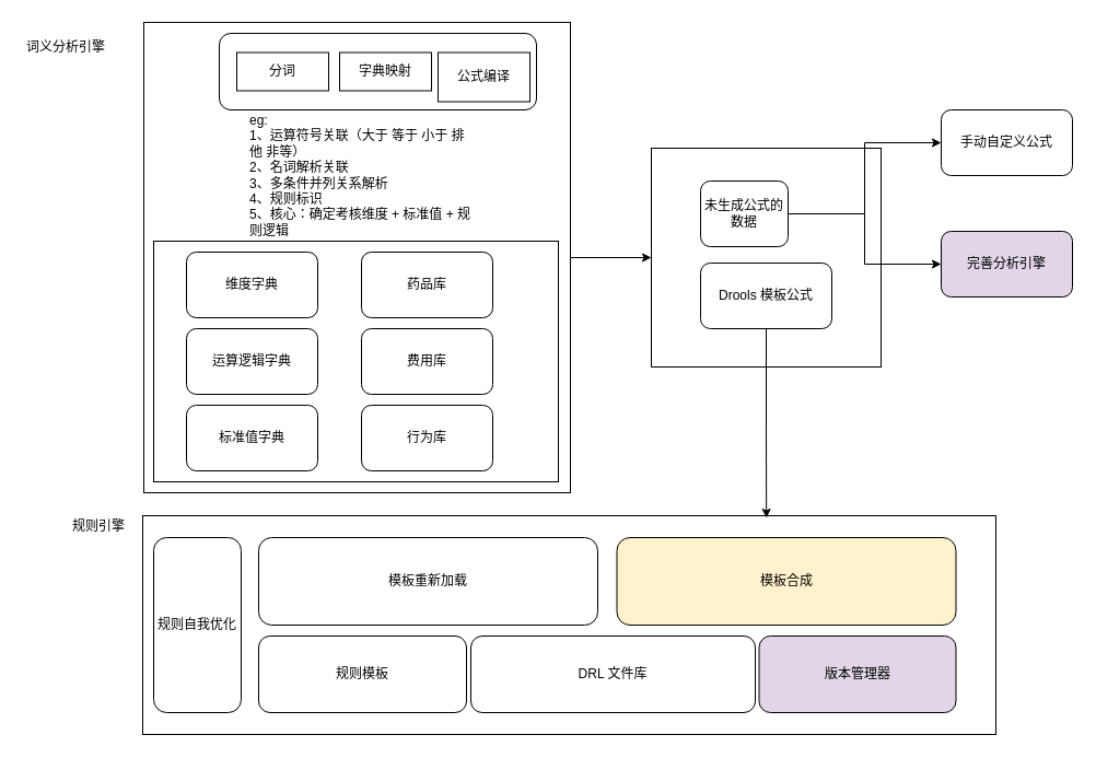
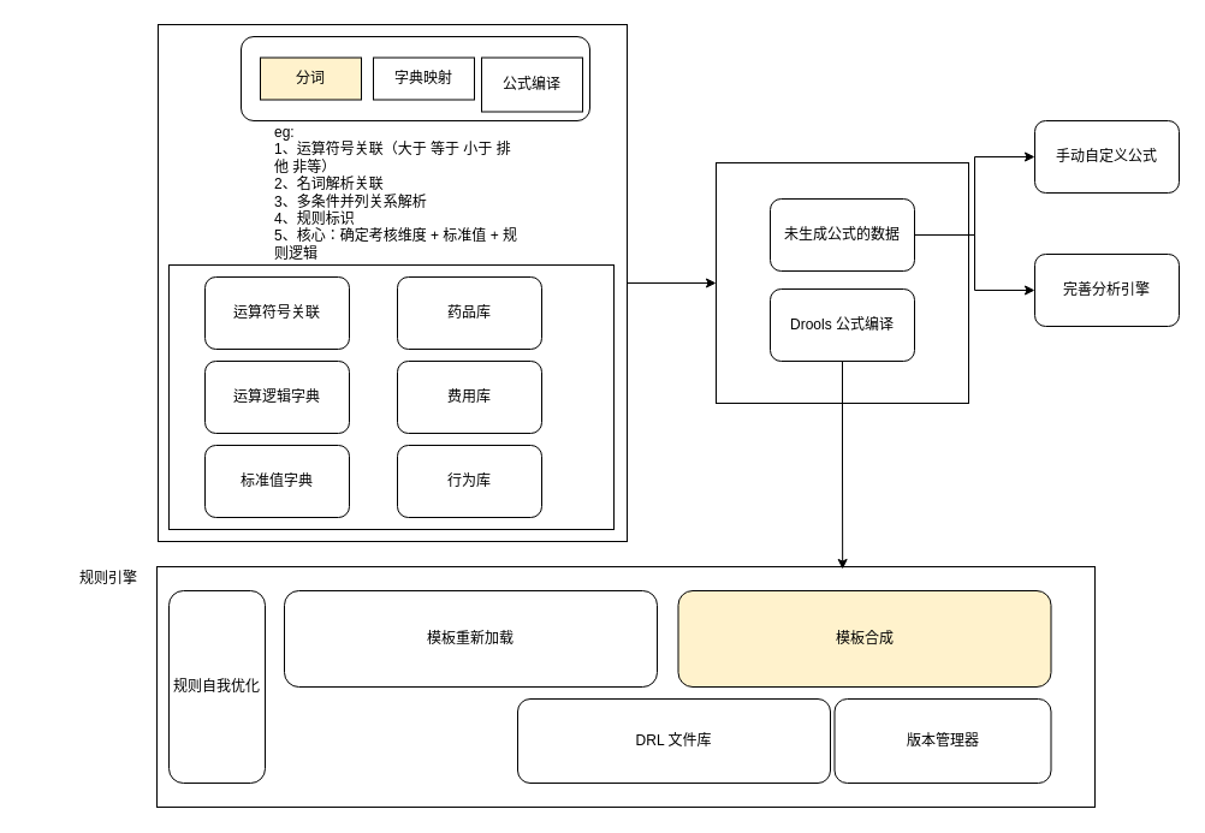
- <mxCell id="15" value="词义分析引擎" style="text;html=1;strokeColor=none;fillColor=none;align=center;verticalAlign=middle;whiteSpace=wrap;rounded=0;" vertex="1" parent="1"><mxGeometry x="20" y="34" width="80" height="17" as="geometry" /></mxCell>
- <mxCell id="24" value="分词" style="rounded=0;whiteSpace=wrap;html=1;" vertex="1" parent="1"><mxGeometry x="216" y="47.5" width="84" height="35" as="geometry" /></mxCell>
+ <mxCell id="24" value="分词" style="rounded=0;whiteSpace=wrap;html=1;fillColor=#fff2cc;" vertex="1" parent="1"><mxGeometry x="216" y="47.5" width="84" height="35" as="geometry" /></mxCell>
- <mxCell id="29" value="未生成公式的数据" style="rounded=1;whiteSpace=wrap;html=1;" vertex="1" parent="1"><mxGeometry x="640" y="165" width="80" height="60" as="geometry" /></mxCell>
+ <mxCell id="29" value="未生成公式的数据" style="rounded=1;whiteSpace=wrap;html=1;" vertex="1" parent="1"><mxGeometry x="640" y="165" width="120" height="60" as="geometry" /></mxCell>
- <mxCell id="31" value="完善分析引擎" style="rounded=1;whiteSpace=wrap;html=1;fillColor=#e1d5e7;" vertex="1" parent="1"><mxGeometry x="860" y="211" width="120" height="60" as="geometry" /></mxCell>
+ <mxCell id="31" value="完善分析引擎" style="rounded=1;whiteSpace=wrap;html=1;" vertex="1" parent="1"><mxGeometry x="860" y="211" width="120" height="60" as="geometry" /></mxCell>
- <mxCell id="11" value="维度字典" style="rounded=1;whiteSpace=wrap;html=1;" vertex="1" parent="1"><mxGeometry x="170" y="230" width="120" height="60" as="geometry" /></mxCell>
+ <mxCell id="11" value="运算符号关联" style="rounded=1;whiteSpace=wrap;html=1;" vertex="1" parent="1"><mxGeometry x="170" y="230" width="120" height="60" as="geometry" /></mxCell>
- <mxCell id="10" value="Drools 模板公式" style="rounded=1;whiteSpace=wrap;html=1;" vertex="1" parent="1"><mxGeometry x="640" y="240" width="120" height="60" as="geometry" /></mxCell>
+ <mxCell id="10" value="Drools 公式编译" style="rounded=1;whiteSpace=wrap;html=1;" vertex="1" parent="1"><mxGeometry x="640" y="240" width="120" height="60" as="geometry" /></mxCell>
- <mxCell id="17" value="规则模板" style="rounded=1;whiteSpace=wrap;html=1;" vertex="1" parent="1"><mxGeometry x="236" y="581" width="190" height="70" as="geometry" /></mxCell>
- <mxCell id="19" value="版本管理器" style="rounded=1;whiteSpace=wrap;html=1;fillColor=#e1d5e7;" vertex="1" parent="1"><mxGeometry x="693.5" y="581" width="180" height="70" as="geometry" /></mxCell>
+ <mxCell id="19" value="版本管理器" style="rounded=1;whiteSpace=wrap;html=1;" vertex="1" parent="1"><mxGeometry x="693.5" y="581" width="180" height="70" as="geometry" /></mxCell>
